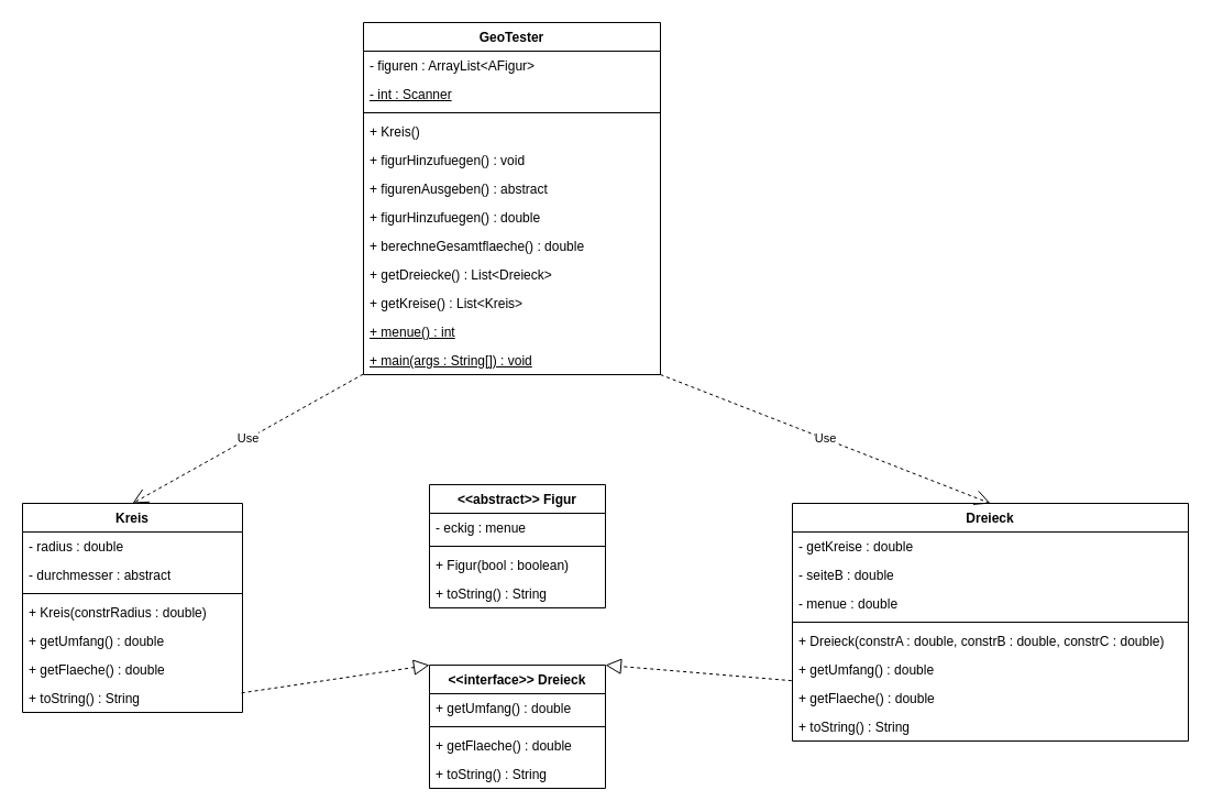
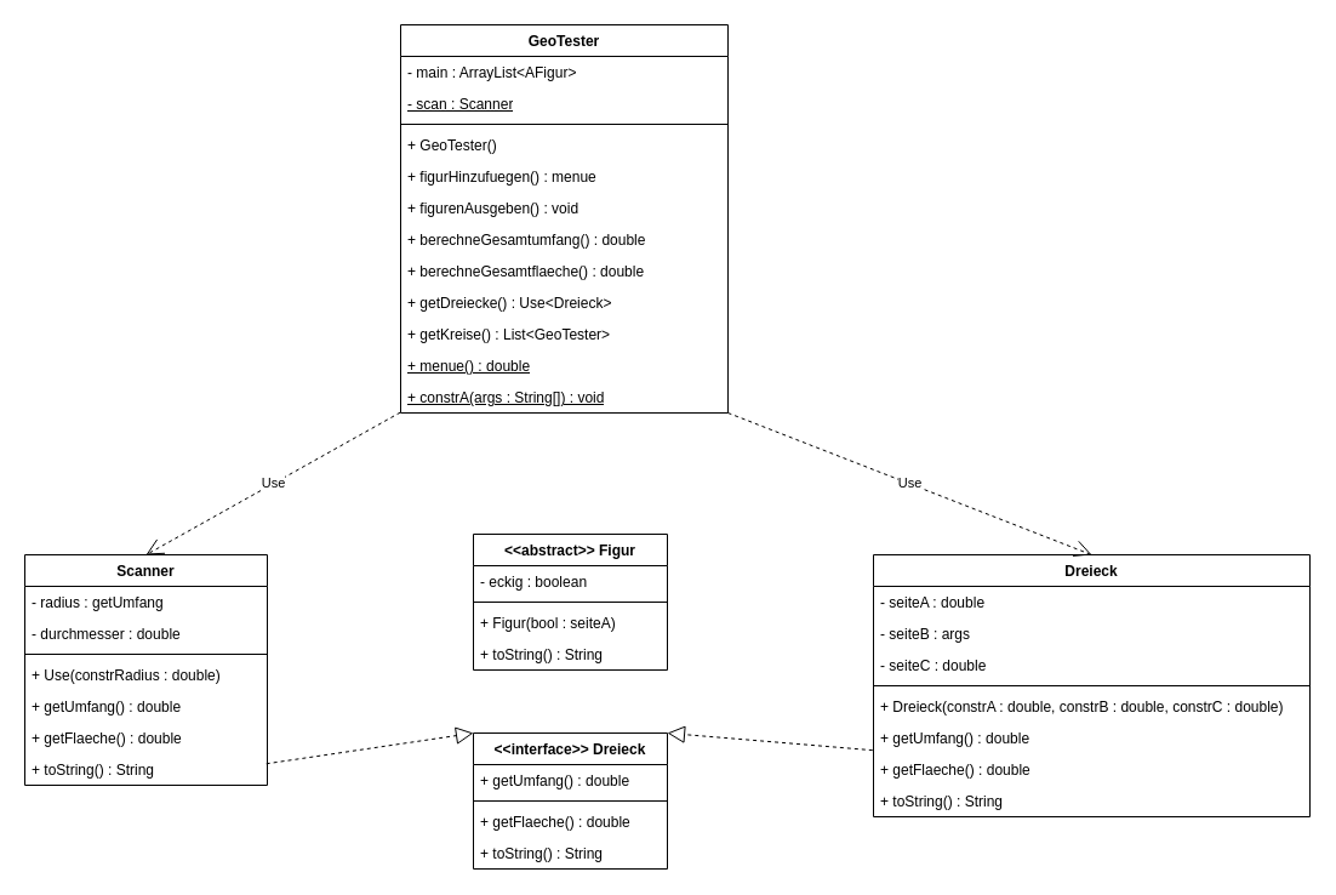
- <mxCell id="32" value="- figuren : ArrayList&amp;lt;AFigur&amp;gt;" style="text;strokeColor=none;fillColor=none;align=left;verticalAlign=top;spacingLeft=4;spacingRight=4;overflow=hidden;rotatable=0;points=[[0,0.5],[1,0.5]];portConstraint=eastwest;whiteSpace=wrap;html=1;" vertex="1" parent="31"><mxGeometry y="26" width="270" height="26" as="geometry" /></mxCell>
+ <mxCell id="32" value="- main : ArrayList&amp;lt;AFigur&amp;gt;" style="text;strokeColor=none;fillColor=none;align=left;verticalAlign=top;spacingLeft=4;spacingRight=4;overflow=hidden;rotatable=0;points=[[0,0.5],[1,0.5]];portConstraint=eastwest;whiteSpace=wrap;html=1;" vertex="1" parent="31"><mxGeometry y="26" width="270" height="26" as="geometry" /></mxCell>
- <mxCell id="33" value="&lt;u&gt;- int : Scanner&lt;/u&gt;" style="text;strokeColor=none;fillColor=none;align=left;verticalAlign=top;spacingLeft=4;spacingRight=4;overflow=hidden;rotatable=0;points=[[0,0.5],[1,0.5]];portConstraint=eastwest;whiteSpace=wrap;html=1;" vertex="1" parent="31"><mxGeometry y="52" width="270" height="26" as="geometry" /></mxCell>
+ <mxCell id="33" value="&lt;u&gt;- scan : Scanner&lt;/u&gt;" style="text;strokeColor=none;fillColor=none;align=left;verticalAlign=top;spacingLeft=4;spacingRight=4;overflow=hidden;rotatable=0;points=[[0,0.5],[1,0.5]];portConstraint=eastwest;whiteSpace=wrap;html=1;" vertex="1" parent="31"><mxGeometry y="52" width="270" height="26" as="geometry" /></mxCell>
- <mxCell id="35" value="+ Kreis()" style="text;strokeColor=none;fillColor=none;align=left;verticalAlign=top;spacingLeft=4;spacingRight=4;overflow=hidden;rotatable=0;points=[[0,0.5],[1,0.5]];portConstraint=eastwest;whiteSpace=wrap;html=1;" vertex="1" parent="31"><mxGeometry y="86" width="270" height="26" as="geometry" /></mxCell>
+ <mxCell id="35" value="+ GeoTester()" style="text;strokeColor=none;fillColor=none;align=left;verticalAlign=top;spacingLeft=4;spacingRight=4;overflow=hidden;rotatable=0;points=[[0,0.5],[1,0.5]];portConstraint=eastwest;whiteSpace=wrap;html=1;" vertex="1" parent="31"><mxGeometry y="86" width="270" height="26" as="geometry" /></mxCell>
- <mxCell id="36" value="+ figurHinzufuegen() : void" style="text;strokeColor=none;fillColor=none;align=left;verticalAlign=top;spacingLeft=4;spacingRight=4;overflow=hidden;rotatable=0;points=[[0,0.5],[1,0.5]];portConstraint=eastwest;whiteSpace=wrap;html=1;" vertex="1" parent="31"><mxGeometry y="112" width="270" height="26" as="geometry" /></mxCell>
+ <mxCell id="36" value="+ figurHinzufuegen() : menue" style="text;strokeColor=none;fillColor=none;align=left;verticalAlign=top;spacingLeft=4;spacingRight=4;overflow=hidden;rotatable=0;points=[[0,0.5],[1,0.5]];portConstraint=eastwest;whiteSpace=wrap;html=1;" vertex="1" parent="31"><mxGeometry y="112" width="270" height="26" as="geometry" /></mxCell>
- <mxCell id="37" value="+ figurenAusgeben() : abstract" style="text;strokeColor=none;fillColor=none;align=left;verticalAlign=top;spacingLeft=4;spacingRight=4;overflow=hidden;rotatable=0;points=[[0,0.5],[1,0.5]];portConstraint=eastwest;whiteSpace=wrap;html=1;" vertex="1" parent="31"><mxGeometry y="138" width="270" height="26" as="geometry" /></mxCell>
+ <mxCell id="37" value="+ figurenAusgeben() : void" style="text;strokeColor=none;fillColor=none;align=left;verticalAlign=top;spacingLeft=4;spacingRight=4;overflow=hidden;rotatable=0;points=[[0,0.5],[1,0.5]];portConstraint=eastwest;whiteSpace=wrap;html=1;" vertex="1" parent="31"><mxGeometry y="138" width="270" height="26" as="geometry" /></mxCell>
- <mxCell id="38" value="+ figurHinzufuegen() : double" style="text;strokeColor=none;fillColor=none;align=left;verticalAlign=top;spacingLeft=4;spacingRight=4;overflow=hidden;rotatable=0;points=[[0,0.5],[1,0.5]];portConstraint=eastwest;whiteSpace=wrap;html=1;" vertex="1" parent="31"><mxGeometry y="164" width="270" height="26" as="geometry" /></mxCell>
+ <mxCell id="38" value="+ berechneGesamtumfang() : double" style="text;strokeColor=none;fillColor=none;align=left;verticalAlign=top;spacingLeft=4;spacingRight=4;overflow=hidden;rotatable=0;points=[[0,0.5],[1,0.5]];portConstraint=eastwest;whiteSpace=wrap;html=1;" vertex="1" parent="31"><mxGeometry y="164" width="270" height="26" as="geometry" /></mxCell>
- <mxCell id="40" value="+ getDreiecke() : List&amp;lt;Dreieck&amp;gt;" style="text;strokeColor=none;fillColor=none;align=left;verticalAlign=top;spacingLeft=4;spacingRight=4;overflow=hidden;rotatable=0;points=[[0,0.5],[1,0.5]];portConstraint=eastwest;whiteSpace=wrap;html=1;" vertex="1" parent="31"><mxGeometry y="216" width="270" height="26" as="geometry" /></mxCell>
+ <mxCell id="40" value="+ getDreiecke() : Use&amp;lt;Dreieck&amp;gt;" style="text;strokeColor=none;fillColor=none;align=left;verticalAlign=top;spacingLeft=4;spacingRight=4;overflow=hidden;rotatable=0;points=[[0,0.5],[1,0.5]];portConstraint=eastwest;whiteSpace=wrap;html=1;" vertex="1" parent="31"><mxGeometry y="216" width="270" height="26" as="geometry" /></mxCell>
- <mxCell id="41" value="+ getKreise() : List&amp;lt;Kreis&amp;gt;" style="text;strokeColor=none;fillColor=none;align=left;verticalAlign=top;spacingLeft=4;spacingRight=4;overflow=hidden;rotatable=0;points=[[0,0.5],[1,0.5]];portConstraint=eastwest;whiteSpace=wrap;html=1;" vertex="1" parent="31"><mxGeometry y="242" width="270" height="26" as="geometry" /></mxCell>
+ <mxCell id="41" value="+ getKreise() : List&amp;lt;GeoTester&amp;gt;" style="text;strokeColor=none;fillColor=none;align=left;verticalAlign=top;spacingLeft=4;spacingRight=4;overflow=hidden;rotatable=0;points=[[0,0.5],[1,0.5]];portConstraint=eastwest;whiteSpace=wrap;html=1;" vertex="1" parent="31"><mxGeometry y="242" width="270" height="26" as="geometry" /></mxCell>
- <mxCell id="42" value="&lt;u&gt;+ menue() : int&lt;/u&gt;" style="text;strokeColor=none;fillColor=none;align=left;verticalAlign=top;spacingLeft=4;spacingRight=4;overflow=hidden;rotatable=0;points=[[0,0.5],[1,0.5]];portConstraint=eastwest;whiteSpace=wrap;html=1;" vertex="1" parent="31"><mxGeometry y="268" width="270" height="26" as="geometry" /></mxCell>
+ <mxCell id="42" value="&lt;u&gt;+ menue() : double&lt;/u&gt;" style="text;strokeColor=none;fillColor=none;align=left;verticalAlign=top;spacingLeft=4;spacingRight=4;overflow=hidden;rotatable=0;points=[[0,0.5],[1,0.5]];portConstraint=eastwest;whiteSpace=wrap;html=1;" vertex="1" parent="31"><mxGeometry y="268" width="270" height="26" as="geometry" /></mxCell>
- <mxCell id="43" value="&lt;u&gt;+ main(args : String[]) : void&lt;/u&gt;" style="text;strokeColor=none;fillColor=none;align=left;verticalAlign=top;spacingLeft=4;spacingRight=4;overflow=hidden;rotatable=0;points=[[0,0.5],[1,0.5]];portConstraint=eastwest;whiteSpace=wrap;html=1;" vertex="1" parent="31"><mxGeometry y="294" width="270" height="26" as="geometry" /></mxCell>
+ <mxCell id="43" value="&lt;u&gt;+ constrA(args : String[]) : void&lt;/u&gt;" style="text;strokeColor=none;fillColor=none;align=left;verticalAlign=top;spacingLeft=4;spacingRight=4;overflow=hidden;rotatable=0;points=[[0,0.5],[1,0.5]];portConstraint=eastwest;whiteSpace=wrap;html=1;" vertex="1" parent="31"><mxGeometry y="294" width="270" height="26" as="geometry" /></mxCell>
- <mxCell id="2" value="Kreis" style="swimlane;fontStyle=1;align=center;verticalAlign=top;childLayout=stackLayout;horizontal=1;startSize=26;horizontalStack=0;resizeParent=1;resizeParentMax=0;resizeLast=0;collapsible=1;marginBottom=0;whiteSpace=wrap;html=1;" vertex="1" parent="1"><mxGeometry x="20" y="457" width="200" height="190" as="geometry" /></mxCell>
+ <mxCell id="2" value="Scanner" style="swimlane;fontStyle=1;align=center;verticalAlign=top;childLayout=stackLayout;horizontal=1;startSize=26;horizontalStack=0;resizeParent=1;resizeParentMax=0;resizeLast=0;collapsible=1;marginBottom=0;whiteSpace=wrap;html=1;" vertex="1" parent="1"><mxGeometry x="20" y="457" width="200" height="190" as="geometry" /></mxCell>
- <mxCell id="16" value="- eckig : menue" style="text;strokeColor=none;fillColor=none;align=left;verticalAlign=top;spacingLeft=4;spacingRight=4;overflow=hidden;rotatable=0;points=[[0,0.5],[1,0.5]];portConstraint=eastwest;whiteSpace=wrap;html=1;" vertex="1" parent="15"><mxGeometry y="26" width="160" height="26" as="geometry" /></mxCell>
+ <mxCell id="16" value="- eckig : boolean" style="text;strokeColor=none;fillColor=none;align=left;verticalAlign=top;spacingLeft=4;spacingRight=4;overflow=hidden;rotatable=0;points=[[0,0.5],[1,0.5]];portConstraint=eastwest;whiteSpace=wrap;html=1;" vertex="1" parent="15"><mxGeometry y="26" width="160" height="26" as="geometry" /></mxCell>
- <mxCell id="3" value="- radius : double" style="text;strokeColor=none;fillColor=none;align=left;verticalAlign=top;spacingLeft=4;spacingRight=4;overflow=hidden;rotatable=0;points=[[0,0.5],[1,0.5]];portConstraint=eastwest;whiteSpace=wrap;html=1;" vertex="1" parent="2"><mxGeometry y="26" width="200" height="26" as="geometry" /></mxCell>
+ <mxCell id="3" value="- radius : getUmfang" style="text;strokeColor=none;fillColor=none;align=left;verticalAlign=top;spacingLeft=4;spacingRight=4;overflow=hidden;rotatable=0;points=[[0,0.5],[1,0.5]];portConstraint=eastwest;whiteSpace=wrap;html=1;" vertex="1" parent="2"><mxGeometry y="26" width="200" height="26" as="geometry" /></mxCell>
- <mxCell id="21" value="- getKreise : double" style="text;strokeColor=none;fillColor=none;align=left;verticalAlign=top;spacingLeft=4;spacingRight=4;overflow=hidden;rotatable=0;points=[[0,0.5],[1,0.5]];portConstraint=eastwest;whiteSpace=wrap;html=1;" vertex="1" parent="20"><mxGeometry y="26" width="360" height="26" as="geometry" /></mxCell>
+ <mxCell id="21" value="- seiteA : double" style="text;strokeColor=none;fillColor=none;align=left;verticalAlign=top;spacingLeft=4;spacingRight=4;overflow=hidden;rotatable=0;points=[[0,0.5],[1,0.5]];portConstraint=eastwest;whiteSpace=wrap;html=1;" vertex="1" parent="20"><mxGeometry y="26" width="360" height="26" as="geometry" /></mxCell>
- <mxCell id="18" value="+ Figur(bool : boolean)" style="text;strokeColor=none;fillColor=none;align=left;verticalAlign=top;spacingLeft=4;spacingRight=4;overflow=hidden;rotatable=0;points=[[0,0.5],[1,0.5]];portConstraint=eastwest;whiteSpace=wrap;html=1;" vertex="1" parent="15"><mxGeometry y="60" width="160" height="26" as="geometry" /></mxCell>
+ <mxCell id="18" value="+ Figur(bool : seiteA)" style="text;strokeColor=none;fillColor=none;align=left;verticalAlign=top;spacingLeft=4;spacingRight=4;overflow=hidden;rotatable=0;points=[[0,0.5],[1,0.5]];portConstraint=eastwest;whiteSpace=wrap;html=1;" vertex="1" parent="15"><mxGeometry y="60" width="160" height="26" as="geometry" /></mxCell>
- <mxCell id="4" value="- durchmesser : abstract" style="text;strokeColor=none;fillColor=none;align=left;verticalAlign=top;spacingLeft=4;spacingRight=4;overflow=hidden;rotatable=0;points=[[0,0.5],[1,0.5]];portConstraint=eastwest;whiteSpace=wrap;html=1;" vertex="1" parent="2"><mxGeometry y="52" width="200" height="26" as="geometry" /></mxCell>
+ <mxCell id="4" value="- durchmesser : double" style="text;strokeColor=none;fillColor=none;align=left;verticalAlign=top;spacingLeft=4;spacingRight=4;overflow=hidden;rotatable=0;points=[[0,0.5],[1,0.5]];portConstraint=eastwest;whiteSpace=wrap;html=1;" vertex="1" parent="2"><mxGeometry y="52" width="200" height="26" as="geometry" /></mxCell>
- <mxCell id="22" value="- seiteB : double" style="text;strokeColor=none;fillColor=none;align=left;verticalAlign=top;spacingLeft=4;spacingRight=4;overflow=hidden;rotatable=0;points=[[0,0.5],[1,0.5]];portConstraint=eastwest;whiteSpace=wrap;html=1;" vertex="1" parent="20"><mxGeometry y="52" width="360" height="26" as="geometry" /></mxCell>
+ <mxCell id="22" value="- seiteB : args" style="text;strokeColor=none;fillColor=none;align=left;verticalAlign=top;spacingLeft=4;spacingRight=4;overflow=hidden;rotatable=0;points=[[0,0.5],[1,0.5]];portConstraint=eastwest;whiteSpace=wrap;html=1;" vertex="1" parent="20"><mxGeometry y="52" width="360" height="26" as="geometry" /></mxCell>
- <mxCell id="23" value="- menue : double" style="text;strokeColor=none;fillColor=none;align=left;verticalAlign=top;spacingLeft=4;spacingRight=4;overflow=hidden;rotatable=0;points=[[0,0.5],[1,0.5]];portConstraint=eastwest;whiteSpace=wrap;html=1;" vertex="1" parent="20"><mxGeometry y="78" width="360" height="26" as="geometry" /></mxCell>
+ <mxCell id="23" value="- seiteC : double" style="text;strokeColor=none;fillColor=none;align=left;verticalAlign=top;spacingLeft=4;spacingRight=4;overflow=hidden;rotatable=0;points=[[0,0.5],[1,0.5]];portConstraint=eastwest;whiteSpace=wrap;html=1;" vertex="1" parent="20"><mxGeometry y="78" width="360" height="26" as="geometry" /></mxCell>
- <mxCell id="6" value="+ Kreis(constrRadius : double)" style="text;strokeColor=none;fillColor=none;align=left;verticalAlign=top;spacingLeft=4;spacingRight=4;overflow=hidden;rotatable=0;points=[[0,0.5],[1,0.5]];portConstraint=eastwest;whiteSpace=wrap;html=1;" vertex="1" parent="2"><mxGeometry y="86" width="200" height="26" as="geometry" /></mxCell>
+ <mxCell id="6" value="+ Use(constrRadius : double)" style="text;strokeColor=none;fillColor=none;align=left;verticalAlign=top;spacingLeft=4;spacingRight=4;overflow=hidden;rotatable=0;points=[[0,0.5],[1,0.5]];portConstraint=eastwest;whiteSpace=wrap;html=1;" vertex="1" parent="2"><mxGeometry y="86" width="200" height="26" as="geometry" /></mxCell>
